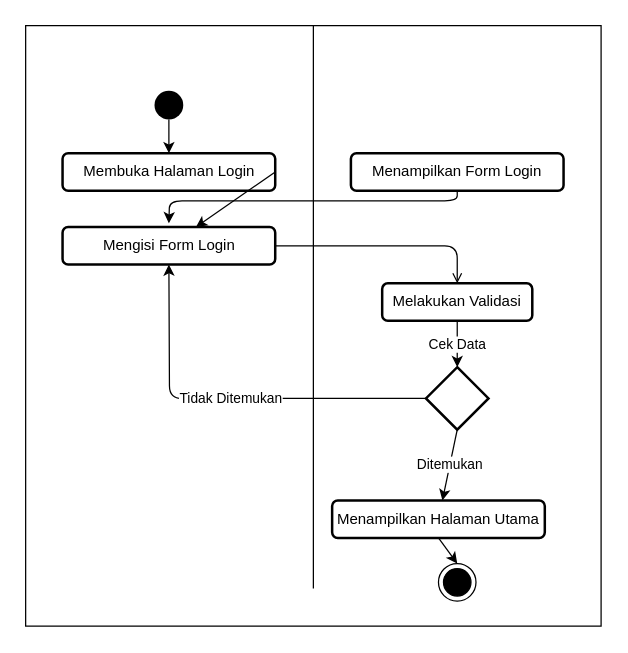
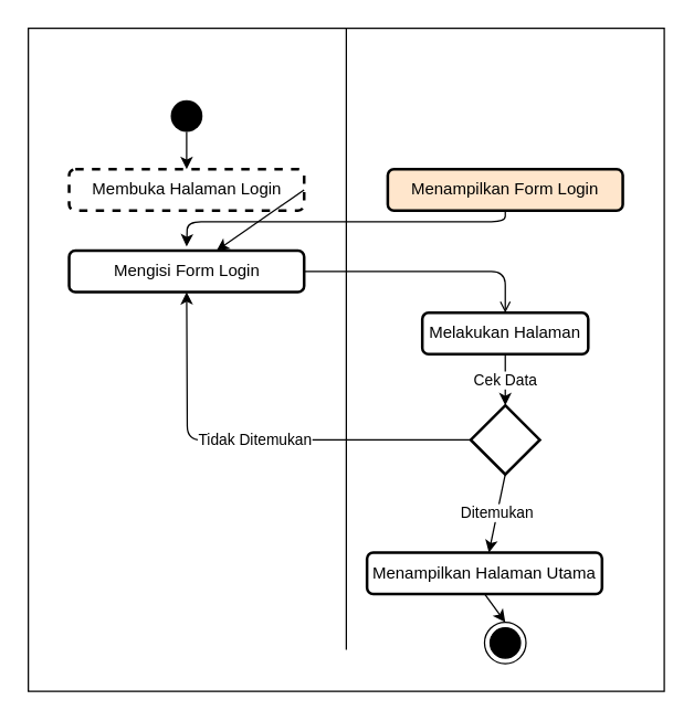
- <mxCell id="8" value="Membuka Halaman Login" style="rounded=1;whiteSpace=wrap;html=1;strokeWidth=2;" parent="1" vertex="1"><mxGeometry x="49.5" y="122" width="170" height="30" as="geometry" /></mxCell>
+ <mxCell id="8" value="Membuka Halaman Login" style="rounded=1;whiteSpace=wrap;html=1;strokeWidth=2;dashed=1;" parent="1" vertex="1"><mxGeometry x="49.5" y="122" width="170" height="30" as="geometry" /></mxCell>
- <mxCell id="9" value="Menampilkan Form Login" style="rounded=1;whiteSpace=wrap;html=1;strokeWidth=2;" parent="1" vertex="1"><mxGeometry x="280" y="122" width="170" height="30" as="geometry" /></mxCell>
+ <mxCell id="9" value="Menampilkan Form Login" style="rounded=1;whiteSpace=wrap;html=1;strokeWidth=2;fillColor=#ffe6cc;" parent="1" vertex="1"><mxGeometry x="280" y="122" width="170" height="30" as="geometry" /></mxCell>
- <mxCell id="11" value="Melakukan Validasi" style="rounded=1;whiteSpace=wrap;html=1;strokeWidth=2;" parent="1" vertex="1"><mxGeometry x="305" y="226" width="120" height="30" as="geometry" /></mxCell>
+ <mxCell id="11" value="Melakukan Halaman" style="rounded=1;whiteSpace=wrap;html=1;strokeWidth=2;" parent="1" vertex="1"><mxGeometry x="305" y="226" width="120" height="30" as="geometry" /></mxCell>
